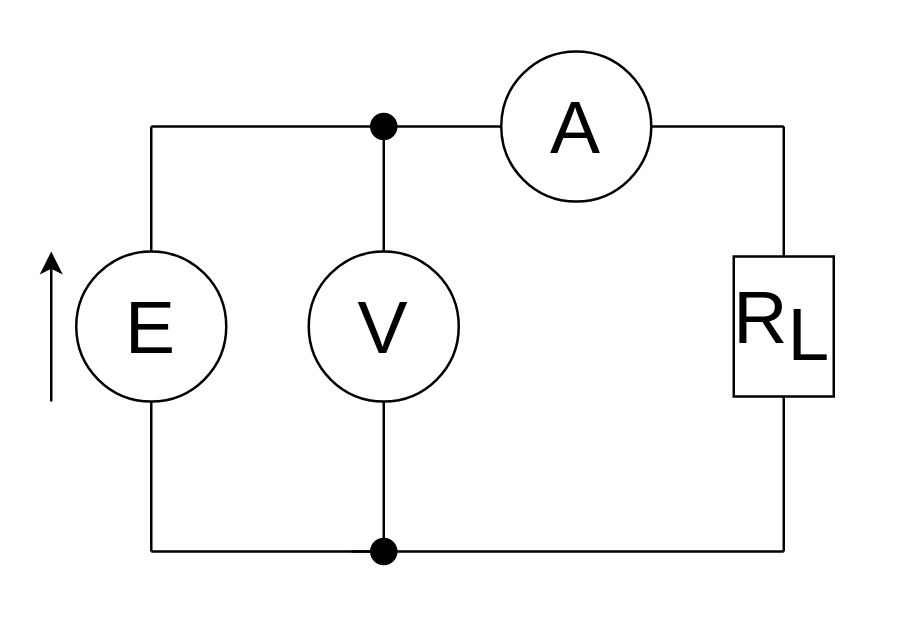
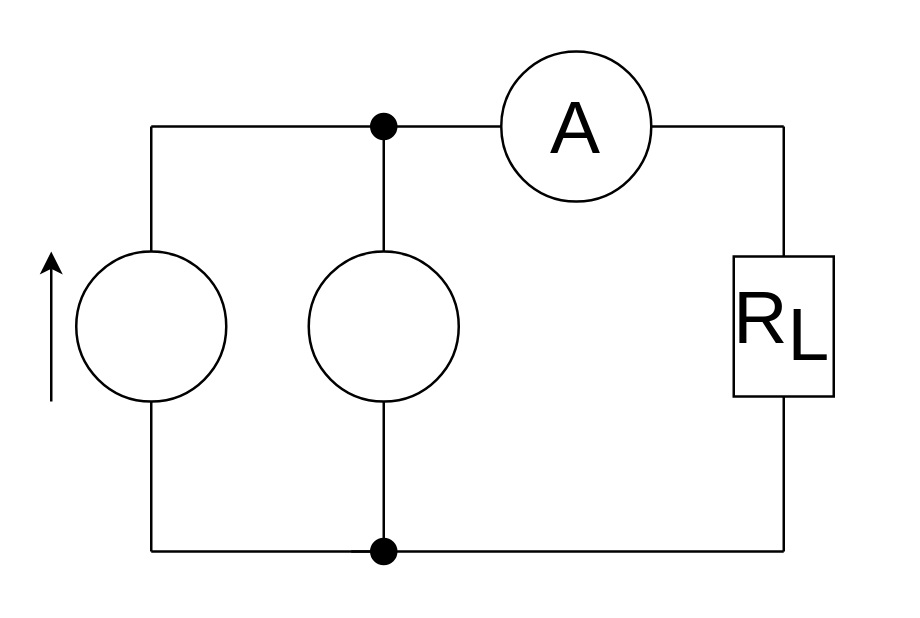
- <mxCell id="3" value="E" style="text;html=1;strokeColor=none;fillColor=none;align=center;verticalAlign=middle;whiteSpace=wrap;rounded=0;fontSize=30;" vertex="1" parent="1"><mxGeometry x="30" y="115" width="60" height="30" as="geometry" /></mxCell>
- <mxCell id="12" value="V" style="text;html=1;strokeColor=none;fillColor=none;align=center;verticalAlign=middle;whiteSpace=wrap;rounded=0;fontSize=30;" vertex="1" parent="1"><mxGeometry x="123" y="115" width="60" height="30" as="geometry" /></mxCell>
